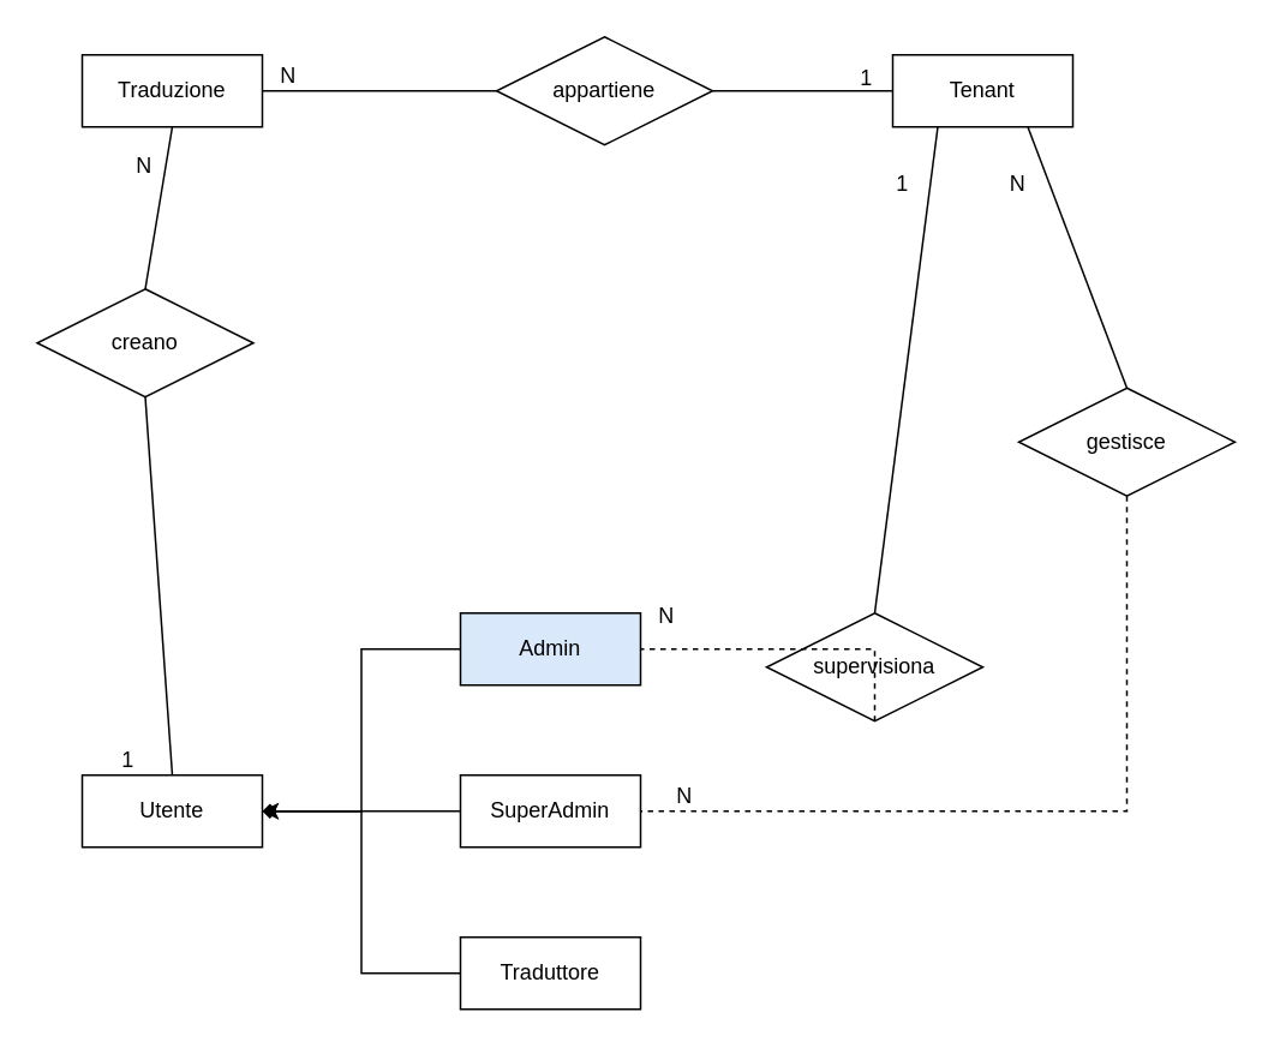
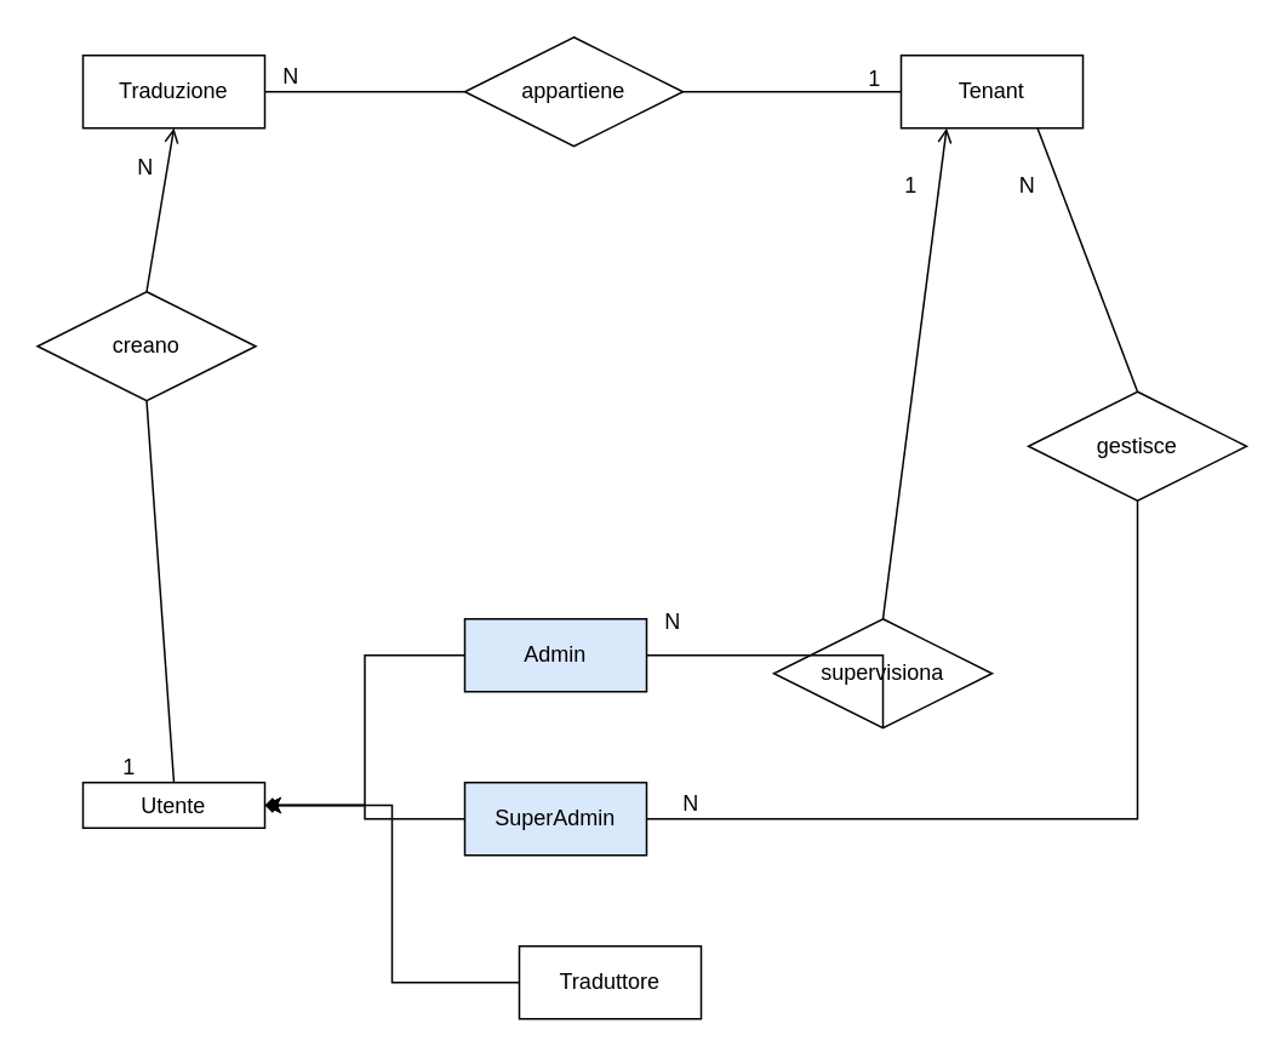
- <mxCell id="2" value="appartiene" style="shape=rhombus;perimeter=rhombusPerimeter;whiteSpace=wrap;html=1;align=center;" vertex="1" parent="1"><mxGeometry x="275" y="20" width="120" height="60" as="geometry" /></mxCell>
+ <mxCell id="2" value="appartiene" style="shape=rhombus;perimeter=rhombusPerimeter;whiteSpace=wrap;html=1;align=center;" vertex="1" parent="1"><mxGeometry x="255" y="20" width="120" height="60" as="geometry" /></mxCell>
- <mxCell id="15" value="" style="endArrow=none;html=1;rounded=0;entryX=0.5;entryY=1;entryDx=0;entryDy=0;exitX=0.5;exitY=0;exitDx=0;exitDy=0;" edge="1" parent="1" source="14" target="8"><mxGeometry relative="1" as="geometry"><mxPoint x="195" y="160" as="sourcePoint" /><mxPoint x="355" y="160" as="targetPoint" /></mxGeometry></mxCell>
+ <mxCell id="15" value="" style="endArrow=open;html=1;rounded=0;entryX=0.5;entryY=1;entryDx=0;entryDy=0;exitX=0.5;exitY=0;exitDx=0;exitDy=0;" edge="1" parent="1" source="14" target="8"><mxGeometry relative="1" as="geometry"><mxPoint x="195" y="160" as="sourcePoint" /><mxPoint x="355" y="160" as="targetPoint" /></mxGeometry></mxCell>
- <mxCell id="24" value="" style="endArrow=none;html=1;rounded=0;entryX=0.25;entryY=1;entryDx=0;entryDy=0;exitX=0.5;exitY=0;exitDx=0;exitDy=0;" edge="1" parent="1" source="26" target="13"><mxGeometry relative="1" as="geometry"><mxPoint x="335" y="189.5" as="sourcePoint" /><mxPoint x="495" y="189.5" as="targetPoint" /></mxGeometry></mxCell>
+ <mxCell id="24" value="" style="endArrow=open;html=1;rounded=0;entryX=0.25;entryY=1;entryDx=0;entryDy=0;exitX=0.5;exitY=0;exitDx=0;exitDy=0;" edge="1" parent="1" source="26" target="13"><mxGeometry relative="1" as="geometry"><mxPoint x="335" y="189.5" as="sourcePoint" /><mxPoint x="495" y="189.5" as="targetPoint" /></mxGeometry></mxCell>
- <mxCell id="29" value="" style="endArrow=none;html=1;rounded=0;entryX=1;entryY=0.5;entryDx=0;entryDy=0;exitX=0.5;exitY=1;exitDx=0;exitDy=0;dashed=1;" edge="1" parent="1" source="26" target="28"><mxGeometry relative="1" as="geometry"><mxPoint x="195" y="160" as="sourcePoint" /><mxPoint x="355" y="160" as="targetPoint" /><Array as="points"><mxPoint x="485" y="360" /></Array></mxGeometry></mxCell>
+ <mxCell id="29" value="" style="endArrow=none;html=1;rounded=0;entryX=1;entryY=0.5;entryDx=0;entryDy=0;exitX=0.5;exitY=1;exitDx=0;exitDy=0;" edge="1" parent="1" source="26" target="28"><mxGeometry relative="1" as="geometry"><mxPoint x="195" y="160" as="sourcePoint" /><mxPoint x="355" y="160" as="targetPoint" /><Array as="points"><mxPoint x="485" y="360" /></Array></mxGeometry></mxCell>
- <mxCell id="7" value="Utente" style="whiteSpace=wrap;html=1;align=center;" vertex="1" parent="1"><mxGeometry x="45" y="430" width="100" height="40" as="geometry" /></mxCell>
+ <mxCell id="7" value="Utente" style="whiteSpace=wrap;html=1;align=center;" vertex="1" parent="1"><mxGeometry x="45" y="430" width="100" height="25" as="geometry" /></mxCell>
- <mxCell id="12" value="SuperAdmin" style="whiteSpace=wrap;html=1;align=center;" vertex="1" parent="1"><mxGeometry x="255" y="430" width="100" height="40" as="geometry" /></mxCell>
+ <mxCell id="12" value="SuperAdmin" style="whiteSpace=wrap;html=1;align=center;fillColor=#dae8fc;" vertex="1" parent="1"><mxGeometry x="255" y="430" width="100" height="40" as="geometry" /></mxCell>
- <mxCell id="22" value="" style="endArrow=none;html=1;rounded=0;entryX=1;entryY=0.5;entryDx=0;entryDy=0;exitX=0.5;exitY=1;exitDx=0;exitDy=0;dashed=1;" edge="1" parent="1" source="19" target="12"><mxGeometry relative="1" as="geometry"><mxPoint x="465" y="370" as="sourcePoint" /><mxPoint x="625" y="370" as="targetPoint" /><Array as="points"><mxPoint x="625" y="450" /></Array></mxGeometry></mxCell>
+ <mxCell id="22" value="" style="endArrow=none;html=1;rounded=0;entryX=1;entryY=0.5;entryDx=0;entryDy=0;exitX=0.5;exitY=1;exitDx=0;exitDy=0;" edge="1" parent="1" source="19" target="12"><mxGeometry relative="1" as="geometry"><mxPoint x="465" y="370" as="sourcePoint" /><mxPoint x="625" y="370" as="targetPoint" /><Array as="points"><mxPoint x="625" y="450" /></Array></mxGeometry></mxCell>
- <mxCell id="10" value="Traduttore" style="whiteSpace=wrap;html=1;align=center;" vertex="1" parent="1"><mxGeometry x="255" y="520" width="100" height="40" as="geometry" /></mxCell>
+ <mxCell id="10" value="Traduttore" style="whiteSpace=wrap;html=1;align=center;" vertex="1" parent="1"><mxGeometry x="285" y="520" width="100" height="40" as="geometry" /></mxCell>
